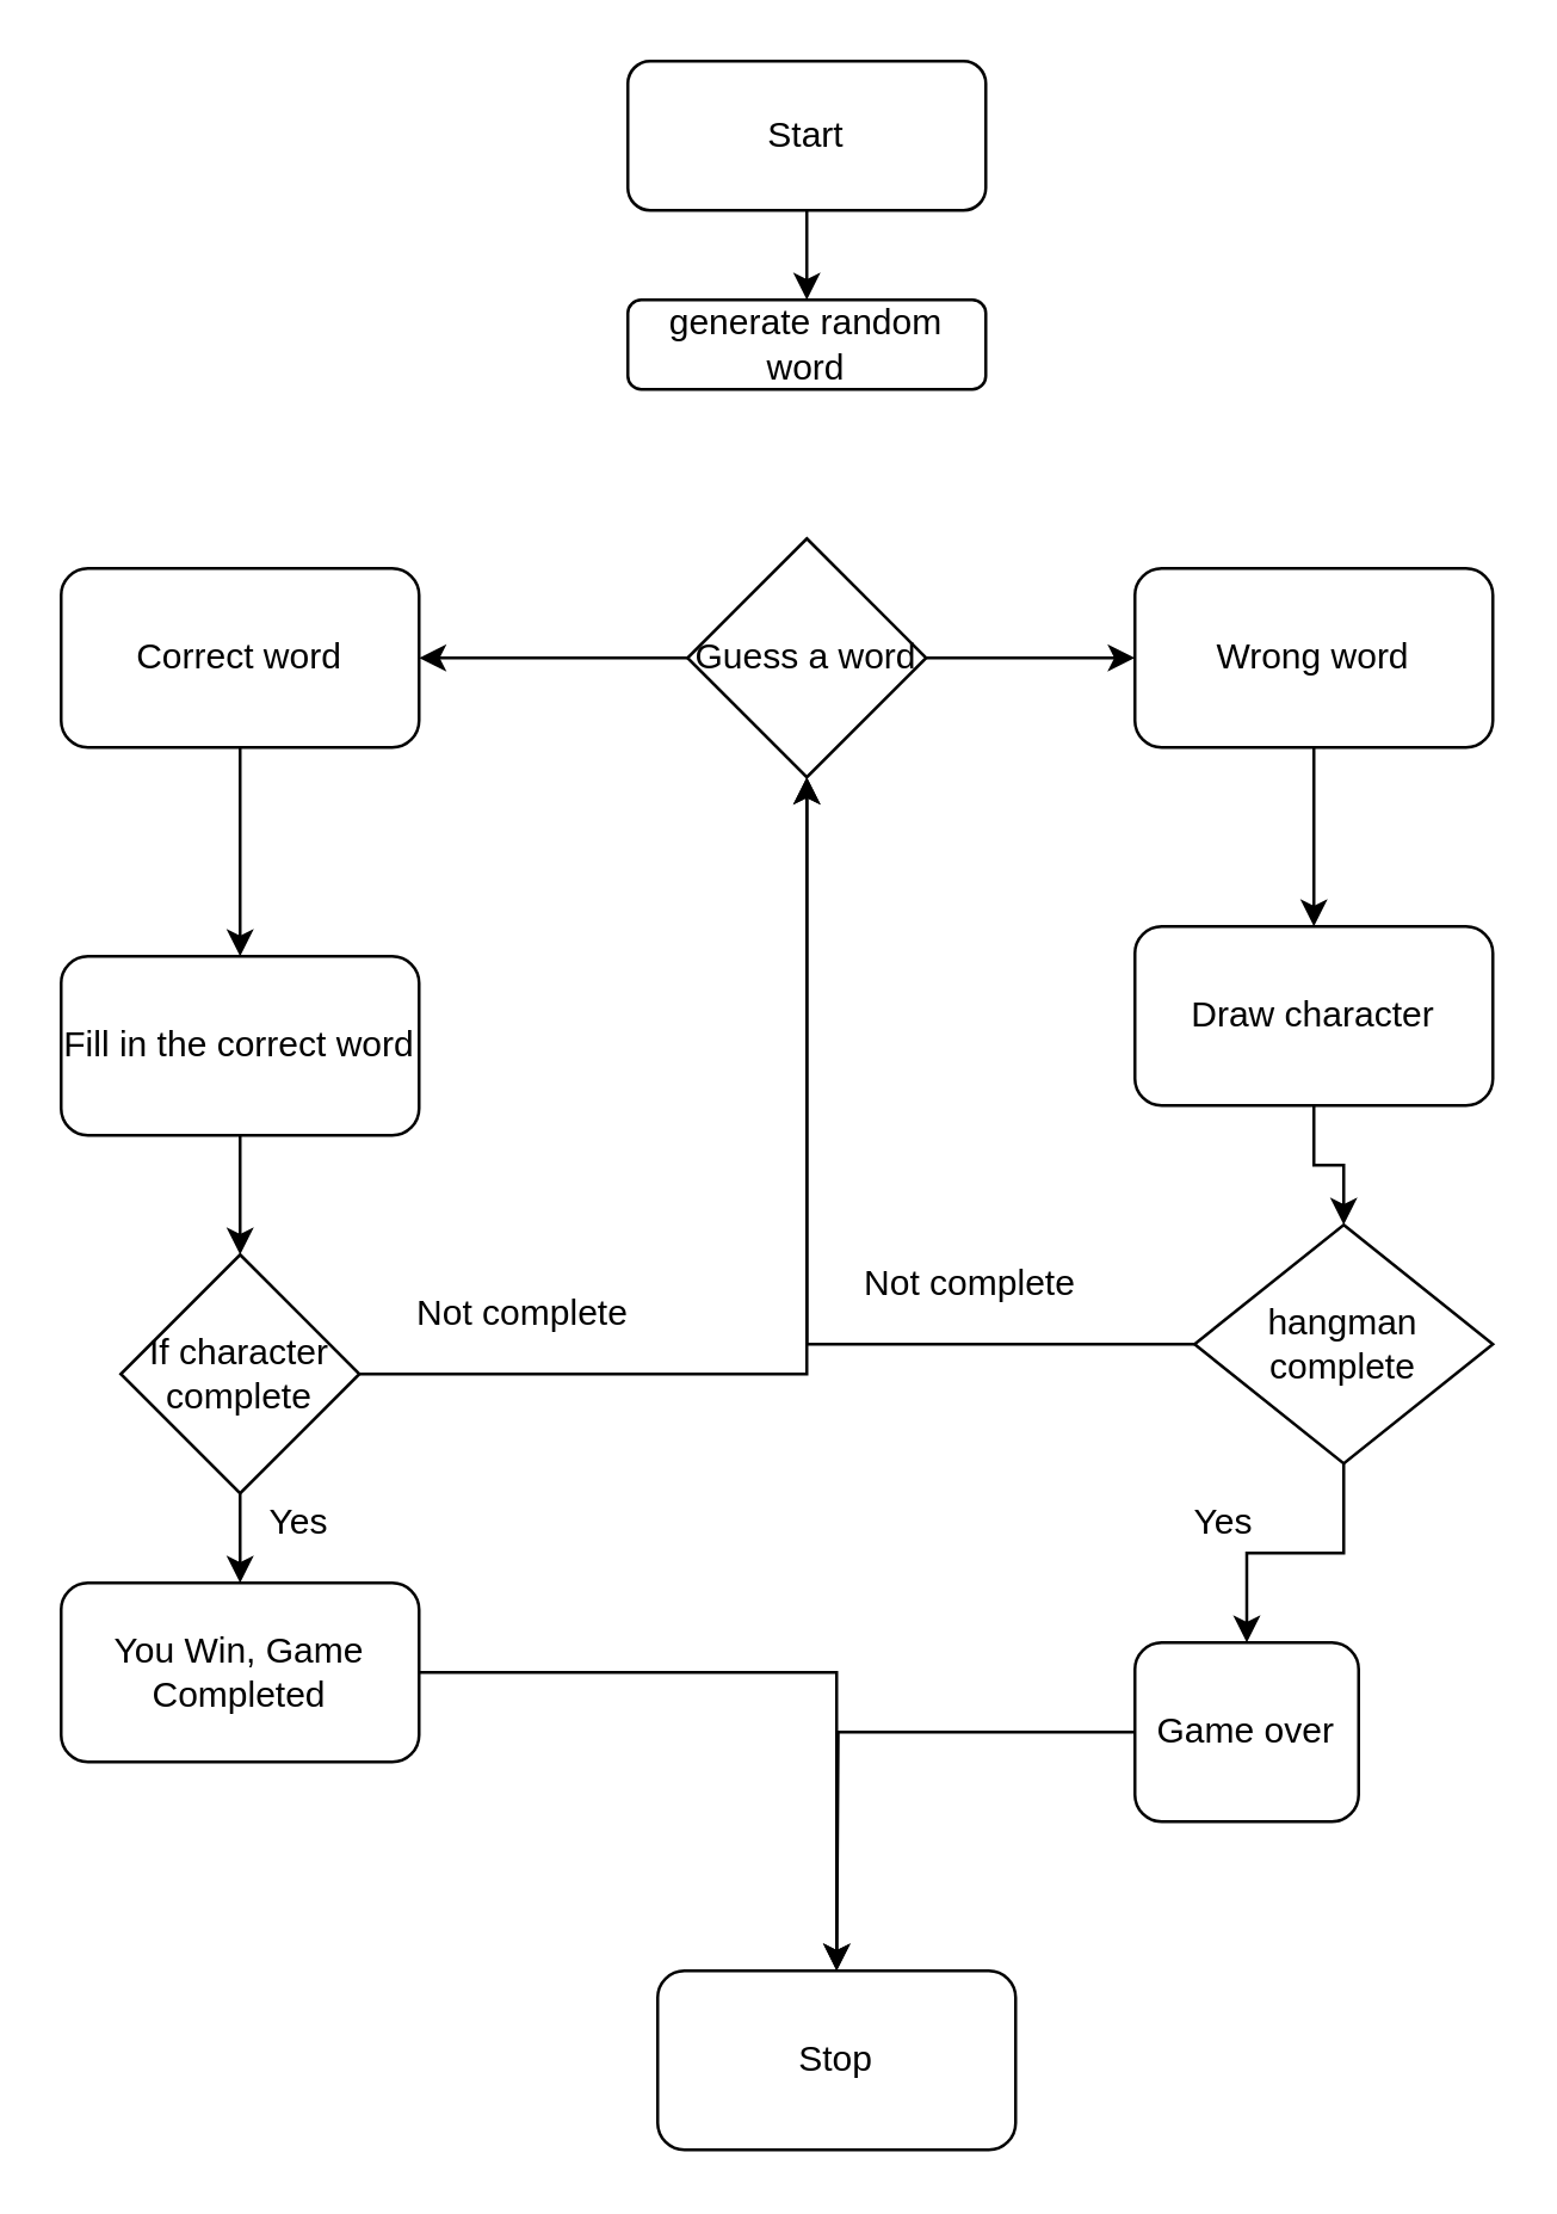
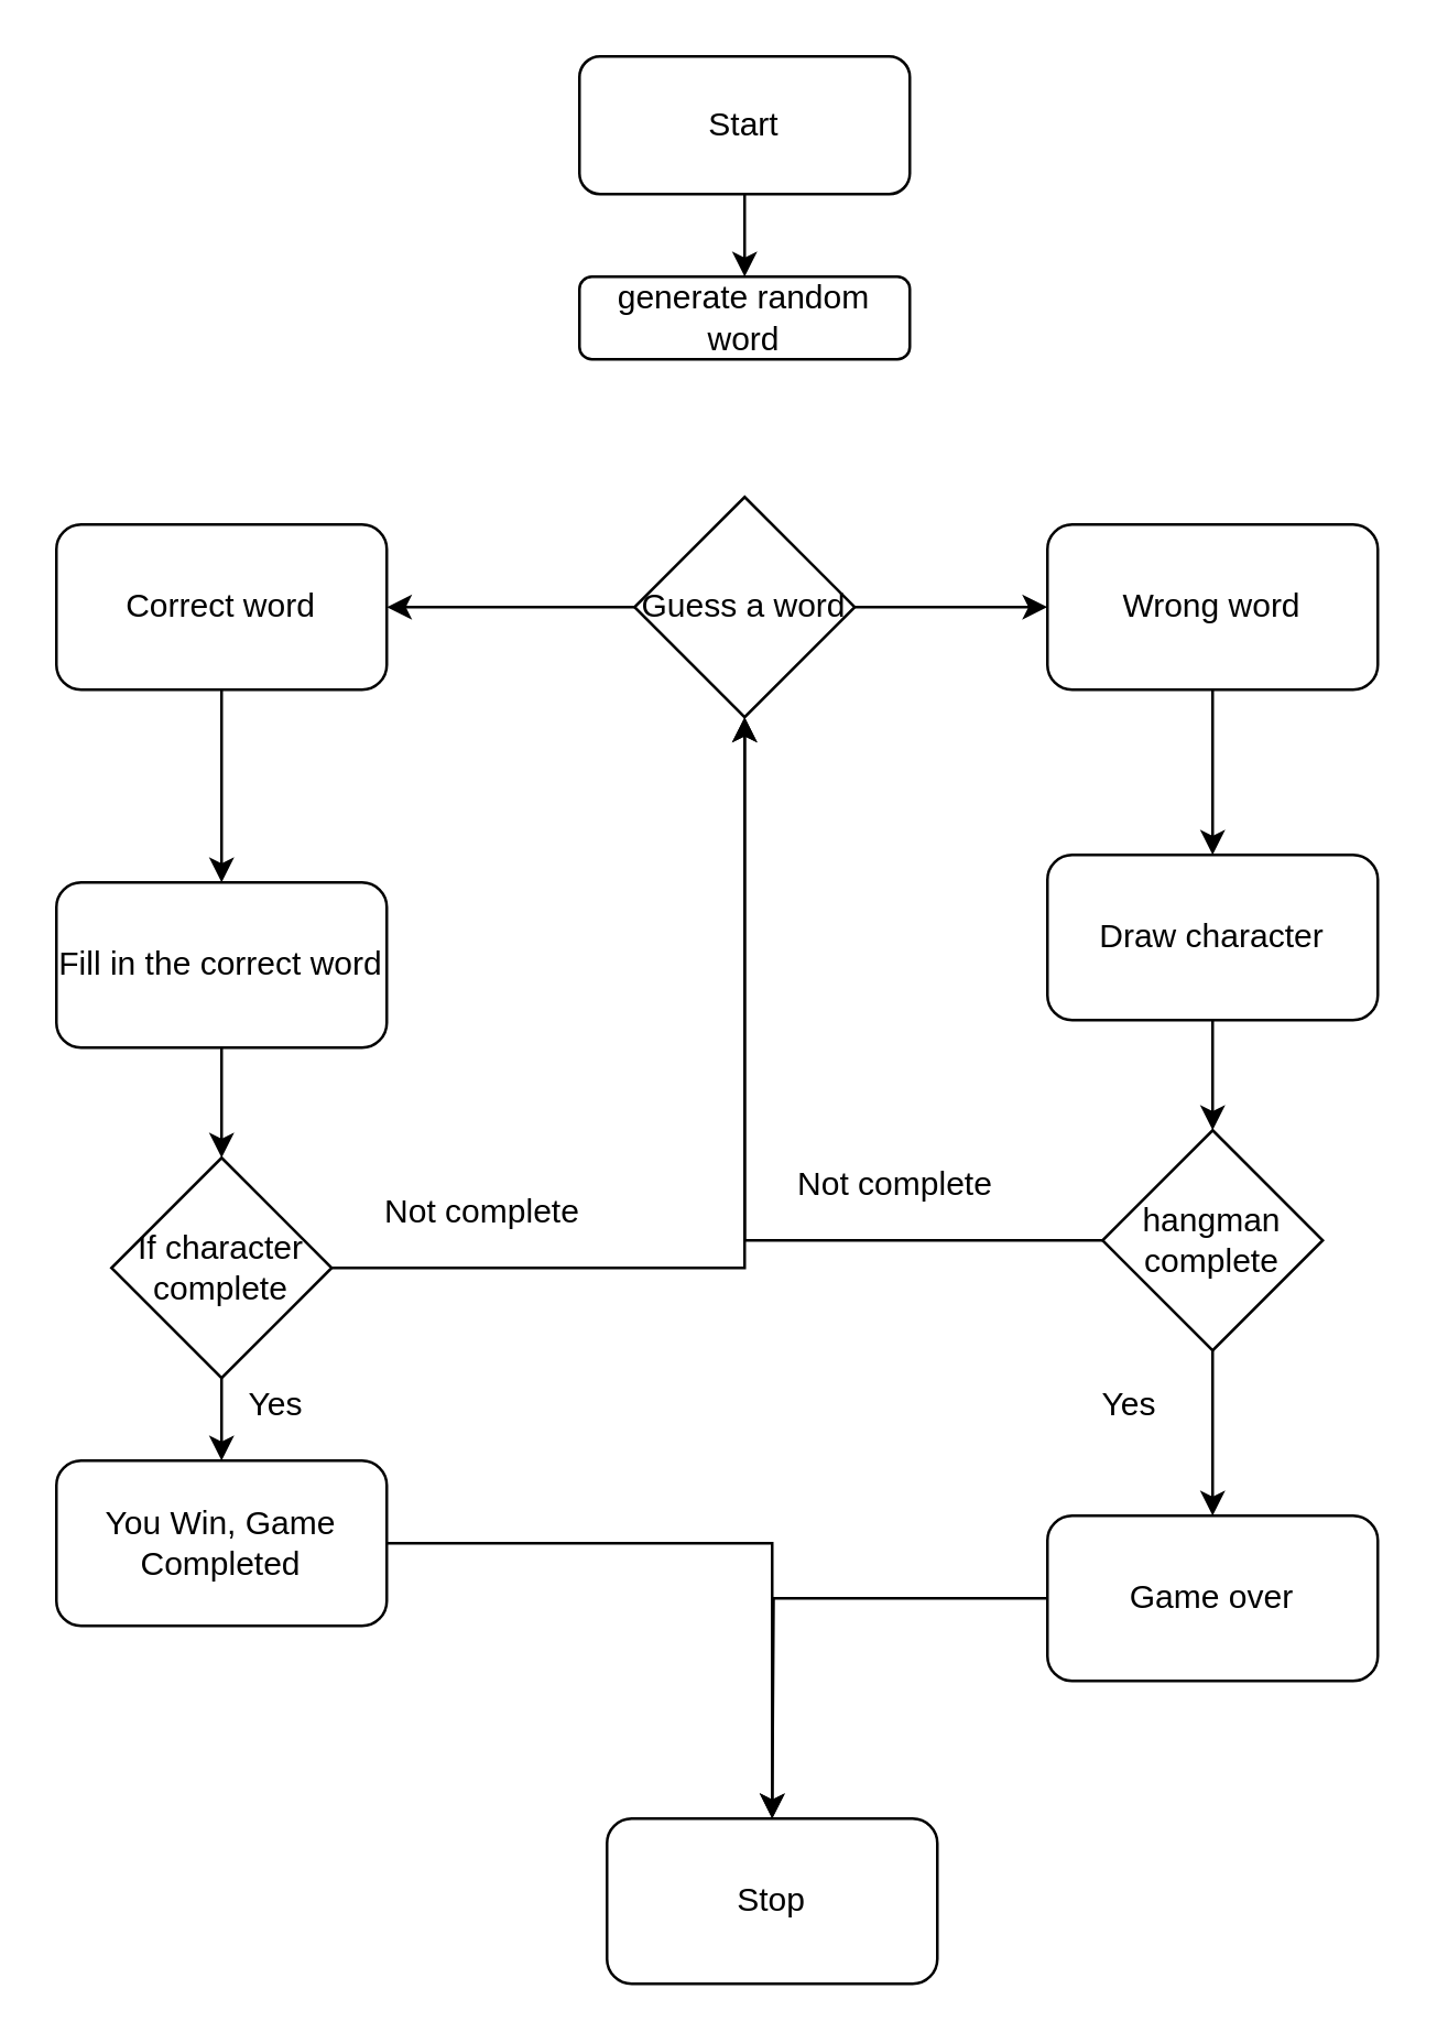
- <mxCell id="17" value="hangman complete" style="rhombus;whiteSpace=wrap;html=1;" vertex="1" parent="1"><mxGeometry x="400" y="410" width="100" height="80" as="geometry" /></mxCell>
+ <mxCell id="17" value="hangman complete" style="rhombus;whiteSpace=wrap;html=1;" vertex="1" parent="1"><mxGeometry x="400" y="410" width="80" height="80" as="geometry" /></mxCell>
- <mxCell id="19" value="Game over" style="rounded=1;whiteSpace=wrap;html=1;" vertex="1" parent="1"><mxGeometry x="380" y="550" width="75" height="60" as="geometry" /></mxCell>
+ <mxCell id="19" value="Game over" style="rounded=1;whiteSpace=wrap;html=1;" vertex="1" parent="1"><mxGeometry x="380" y="550" width="120" height="60" as="geometry" /></mxCell>
